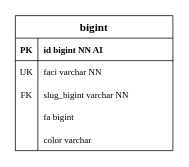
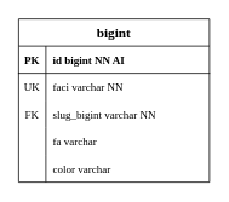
- <mxCell id="14" value="fa bigint" style="shape=partialRectangle;connectable=0;fillColor=none;top=0;left=0;bottom=0;right=0;align=left;spacingLeft=6;overflow=hidden;rounded=0;sketch=1;labelBorderColor=none;fontFamily=Times New Roman;" parent="12" vertex="1"><mxGeometry x="30" width="180" height="30" as="geometry"><mxRectangle width="180" height="30" as="alternateBounds" /></mxGeometry></mxCell>
+ <mxCell id="14" value="fa varchar" style="shape=partialRectangle;connectable=0;fillColor=none;top=0;left=0;bottom=0;right=0;align=left;spacingLeft=6;overflow=hidden;rounded=0;sketch=1;labelBorderColor=none;fontFamily=Times New Roman;" parent="12" vertex="1"><mxGeometry x="30" width="180" height="30" as="geometry"><mxRectangle width="180" height="30" as="alternateBounds" /></mxGeometry></mxCell>
